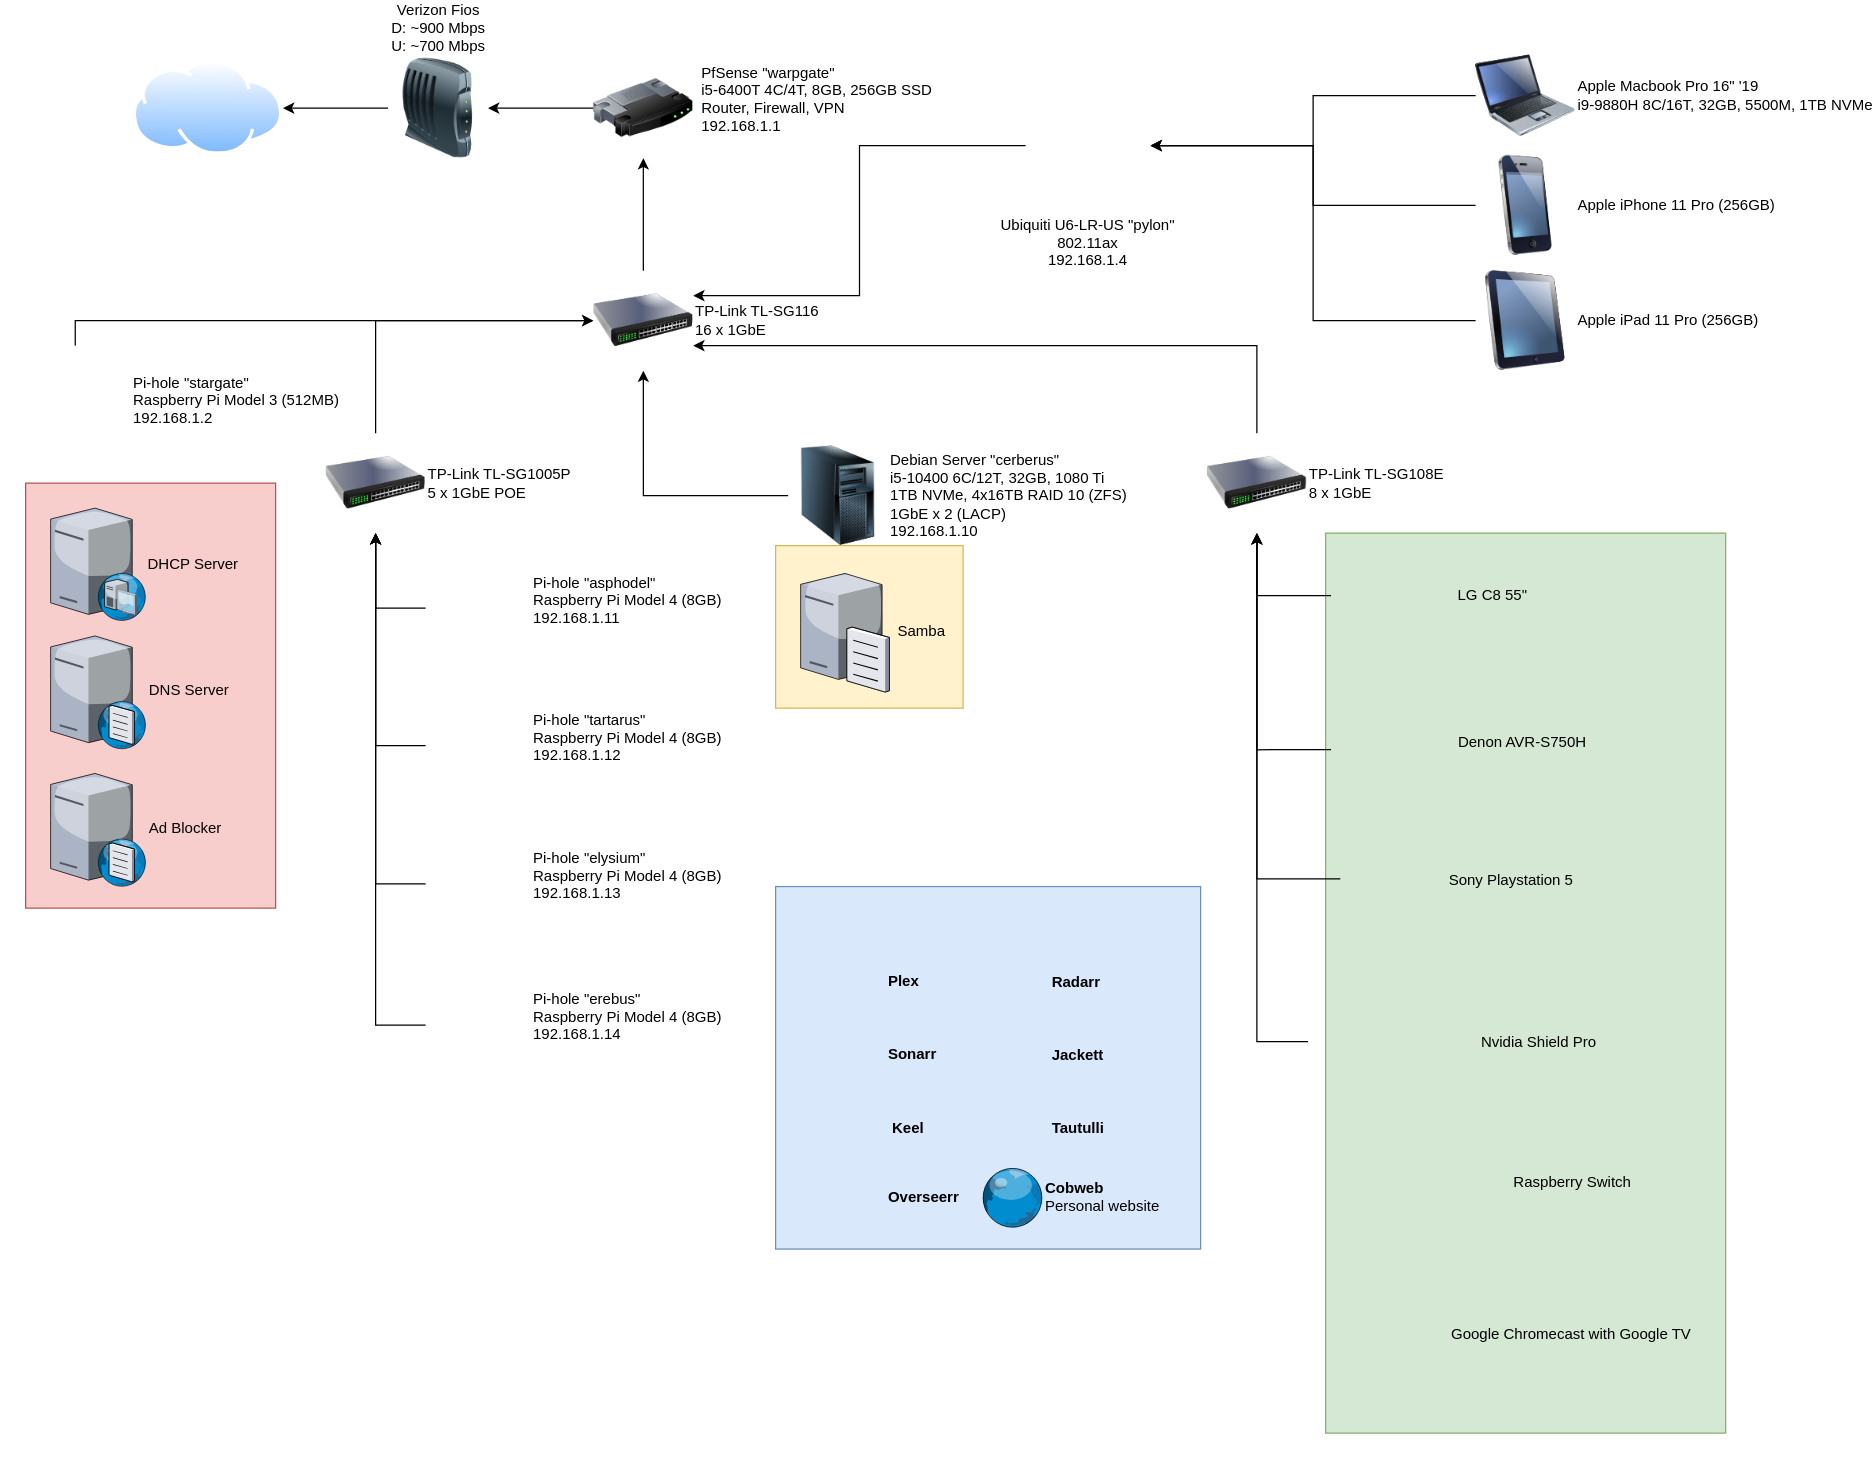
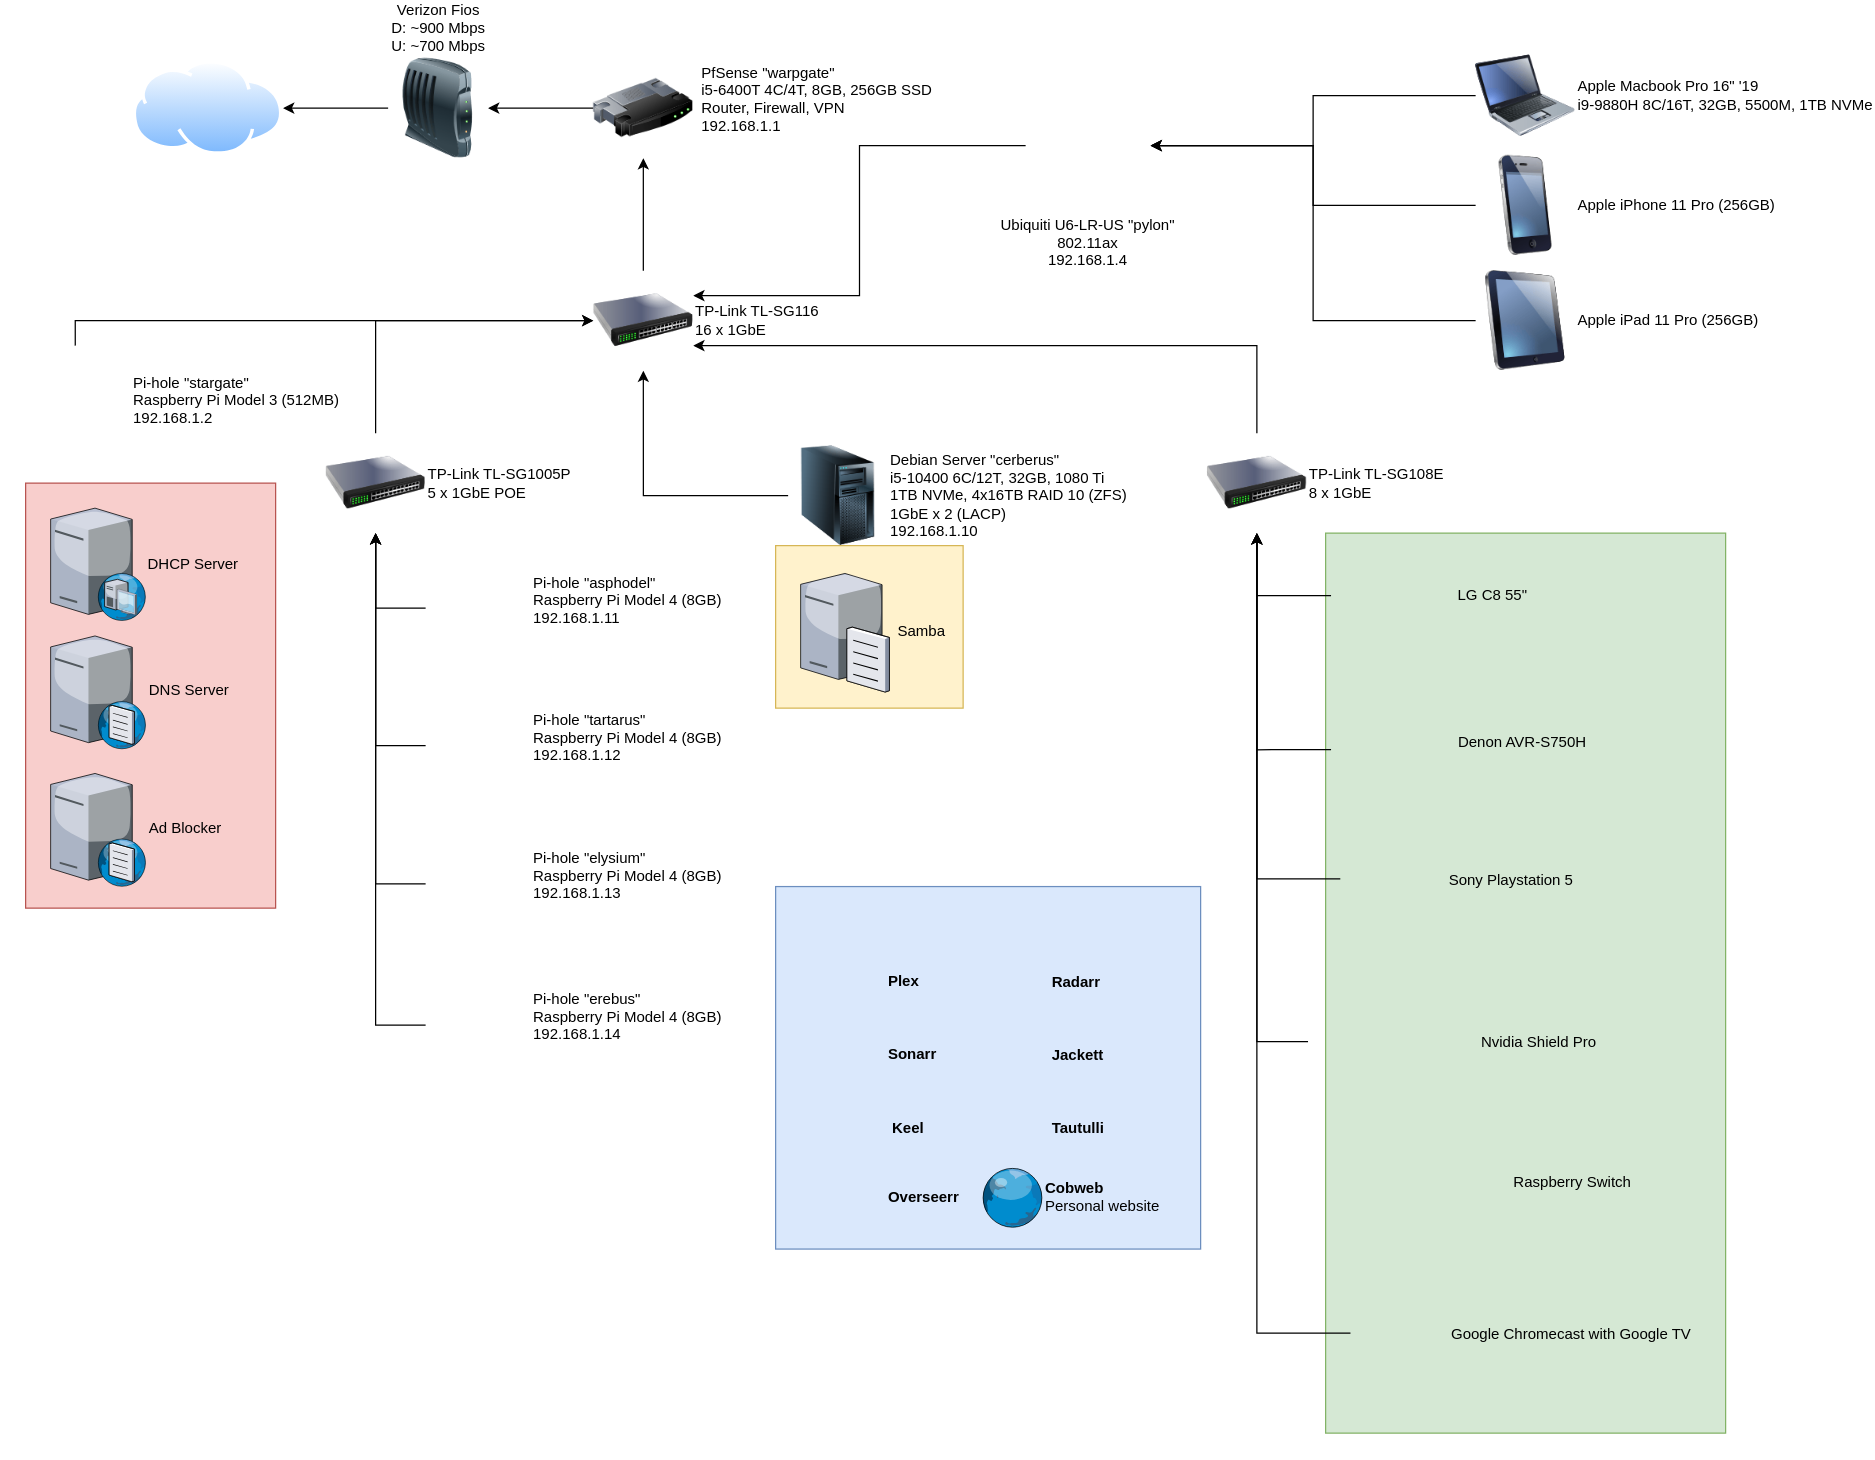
+ <mxCell id="58" style="edgeStyle=orthogonalEdgeStyle;rounded=0;orthogonalLoop=1;jettySize=auto;html=1;exitX=0;exitY=0.5;exitDx=0;exitDy=0;labelBackgroundColor=none;" edge="1" parent="1" source="59" target="48"><mxGeometry relative="1" as="geometry" /></mxCell>
